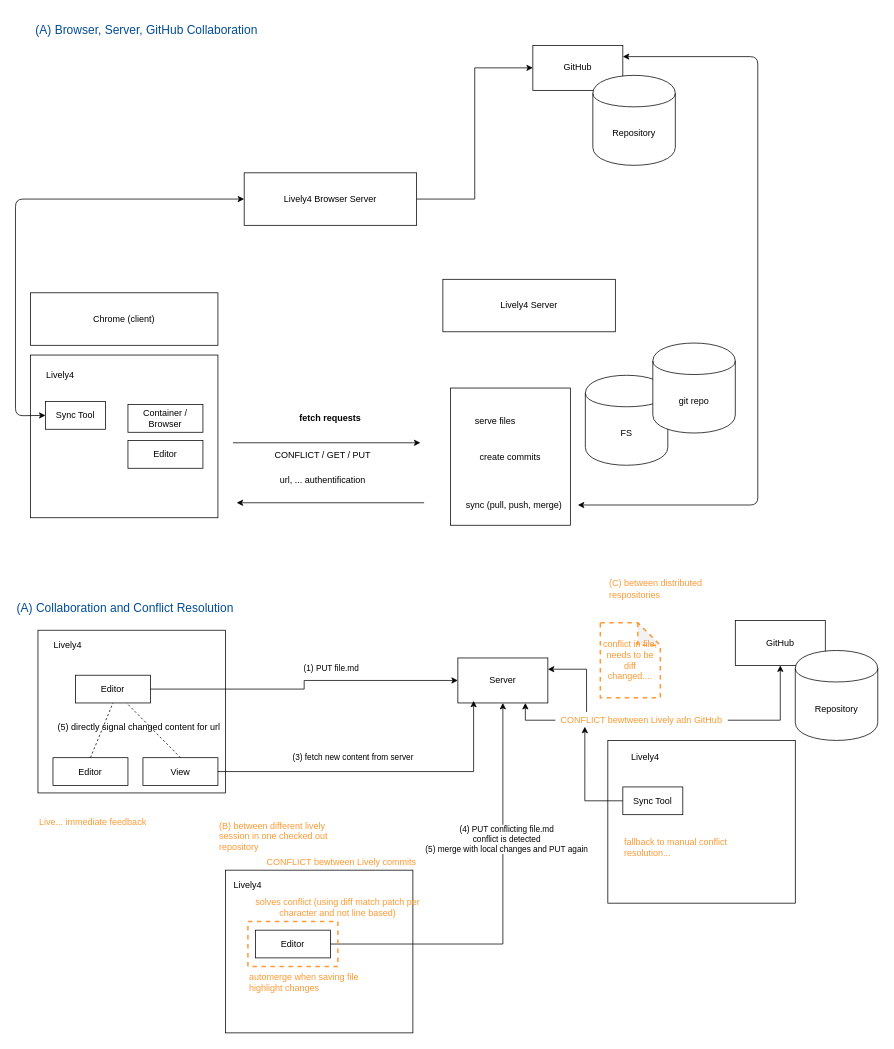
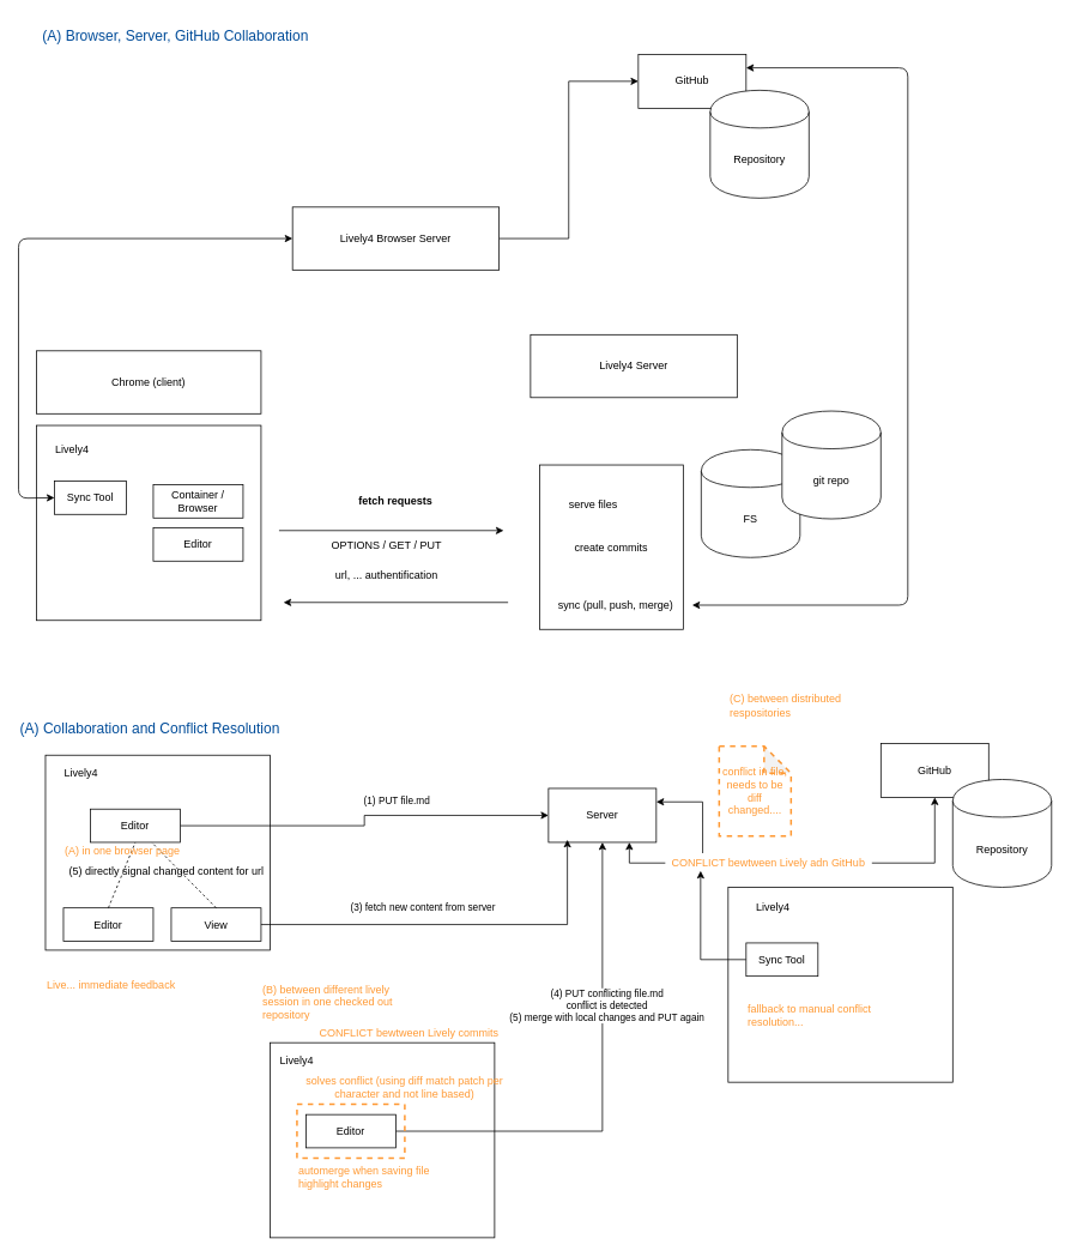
- <mxCell id="10" value="CONFLICT / GET / PUT" style="text;html=1;strokeColor=none;fillColor=none;align=center;verticalAlign=middle;whiteSpace=wrap;rounded=0;" vertex="1" parent="1"><mxGeometry x="350" y="597" width="160" height="20" as="geometry" /></mxCell>
+ <mxCell id="10" value="OPTIONS / GET / PUT" style="text;html=1;strokeColor=none;fillColor=none;align=center;verticalAlign=middle;whiteSpace=wrap;rounded=0;" vertex="1" parent="1"><mxGeometry x="350" y="597" width="160" height="20" as="geometry" /></mxCell>
+ <mxCell id="46" value="(A) in one browser page" style="text;html=1;strokeColor=none;fillColor=none;align=left;verticalAlign=middle;whiteSpace=wrap;rounded=0;dashed=1;fontColor=#FF9933;" vertex="1" parent="1"><mxGeometry x="70" y="937" width="160" height="20" as="geometry" /></mxCell>
